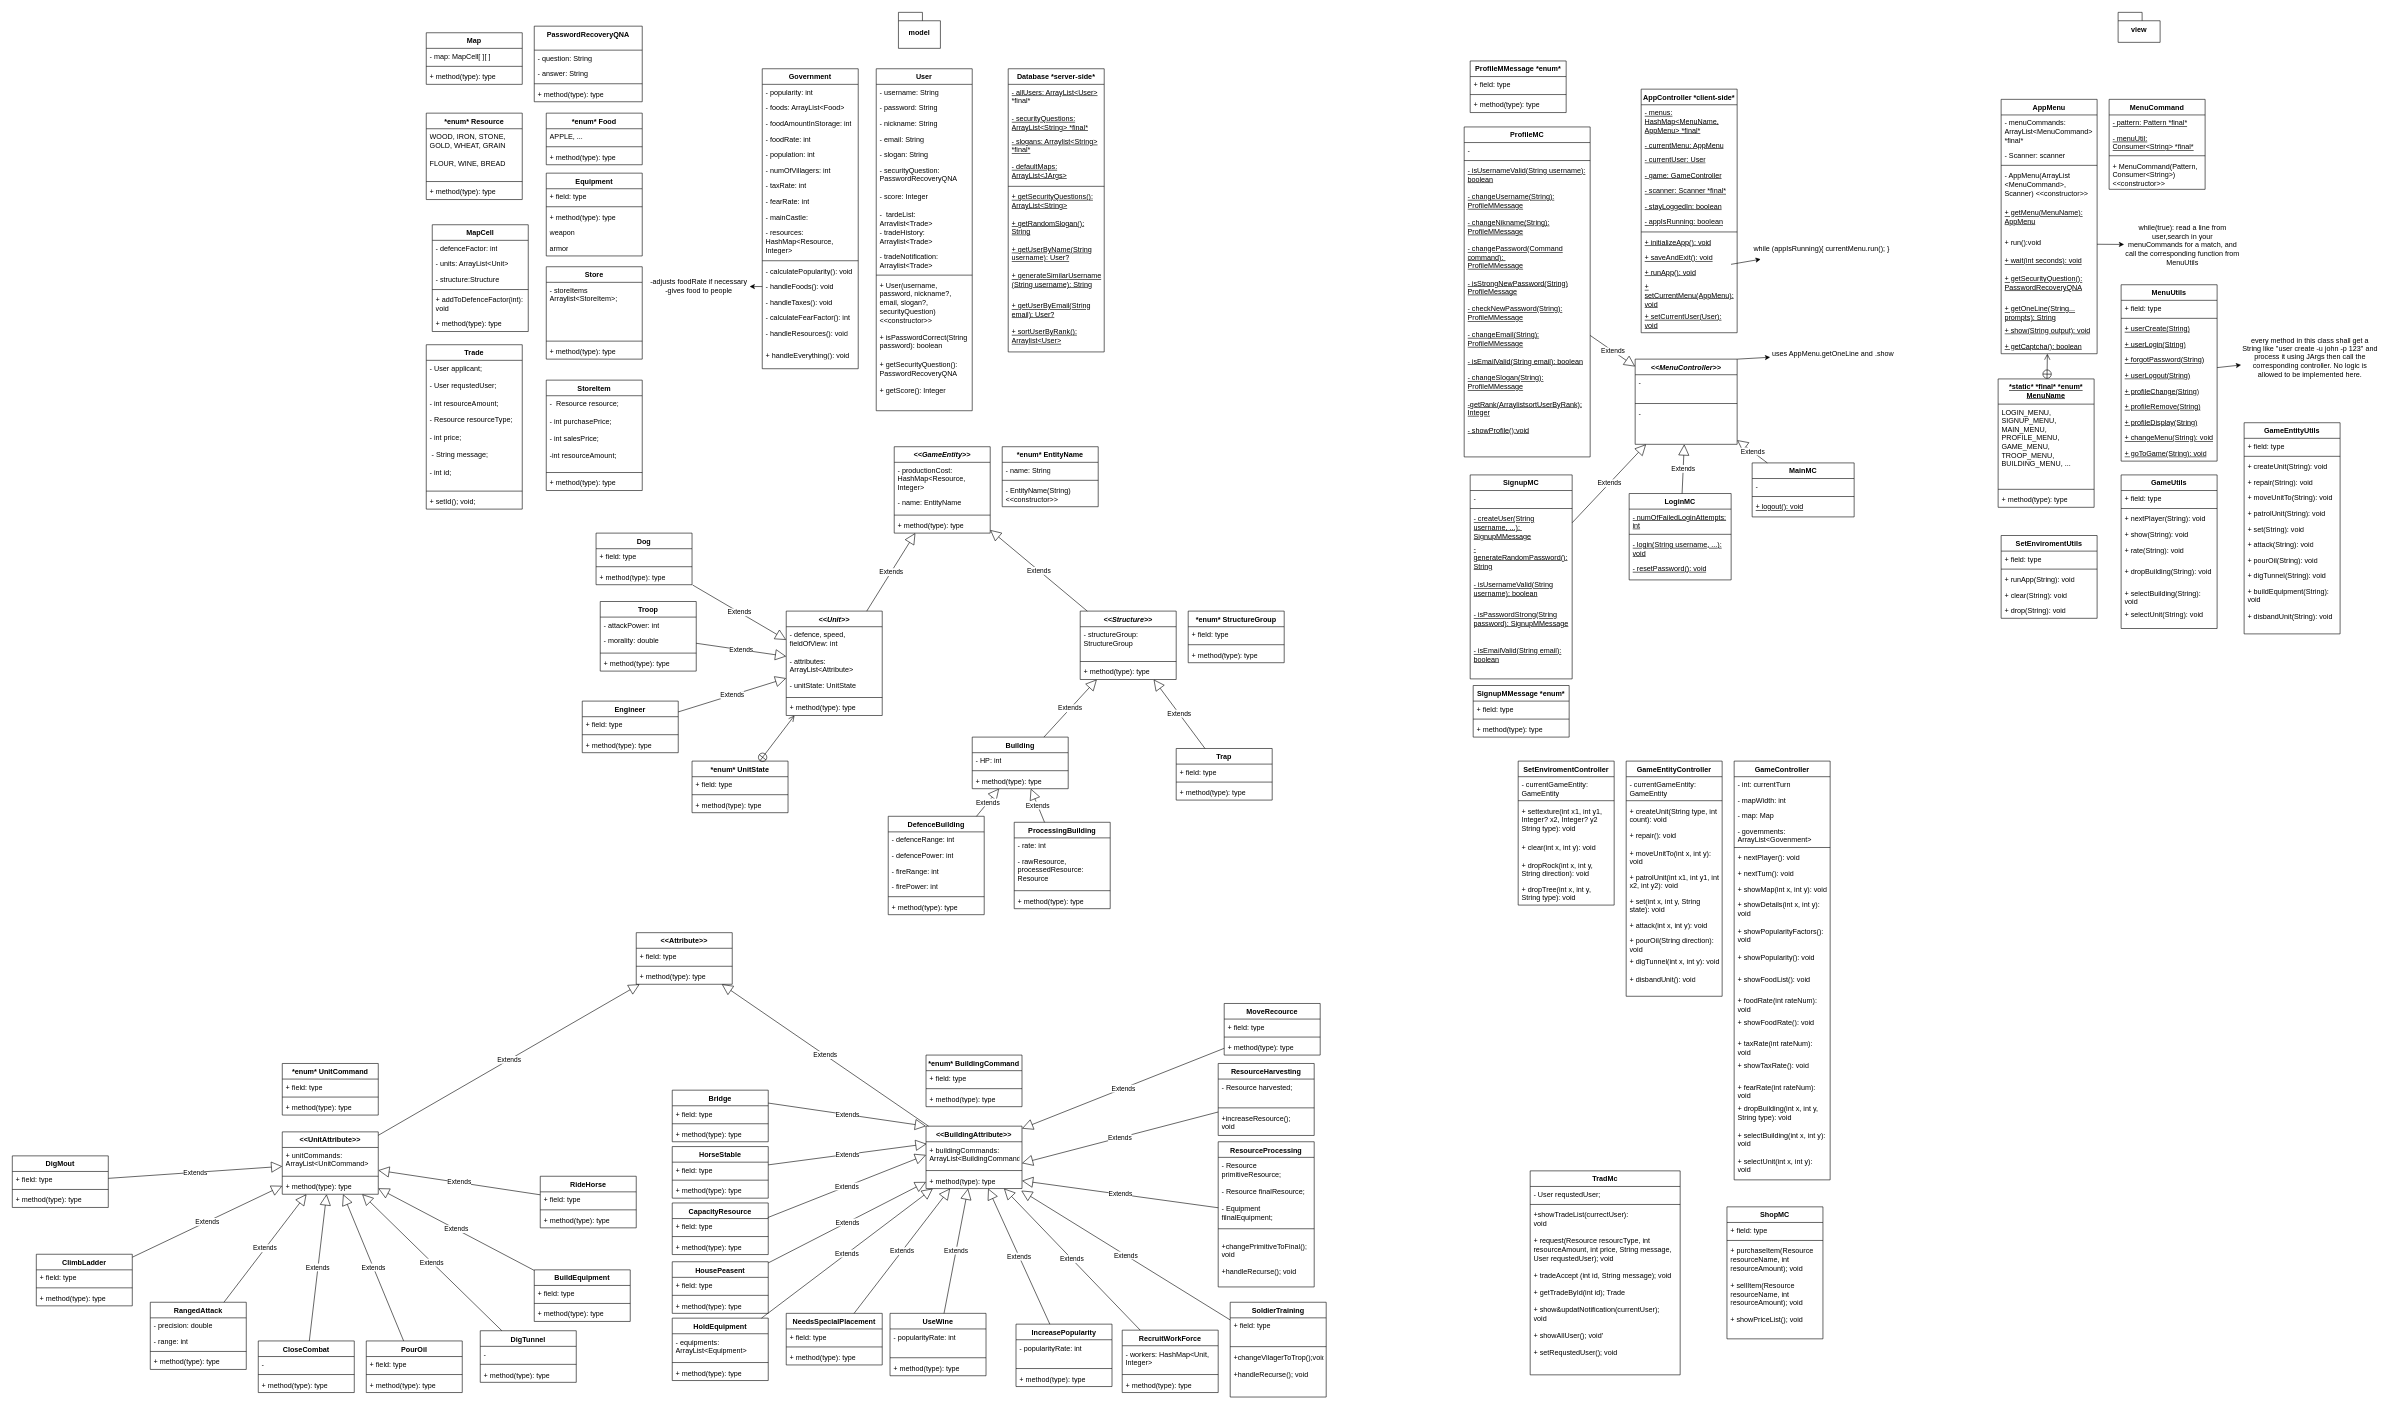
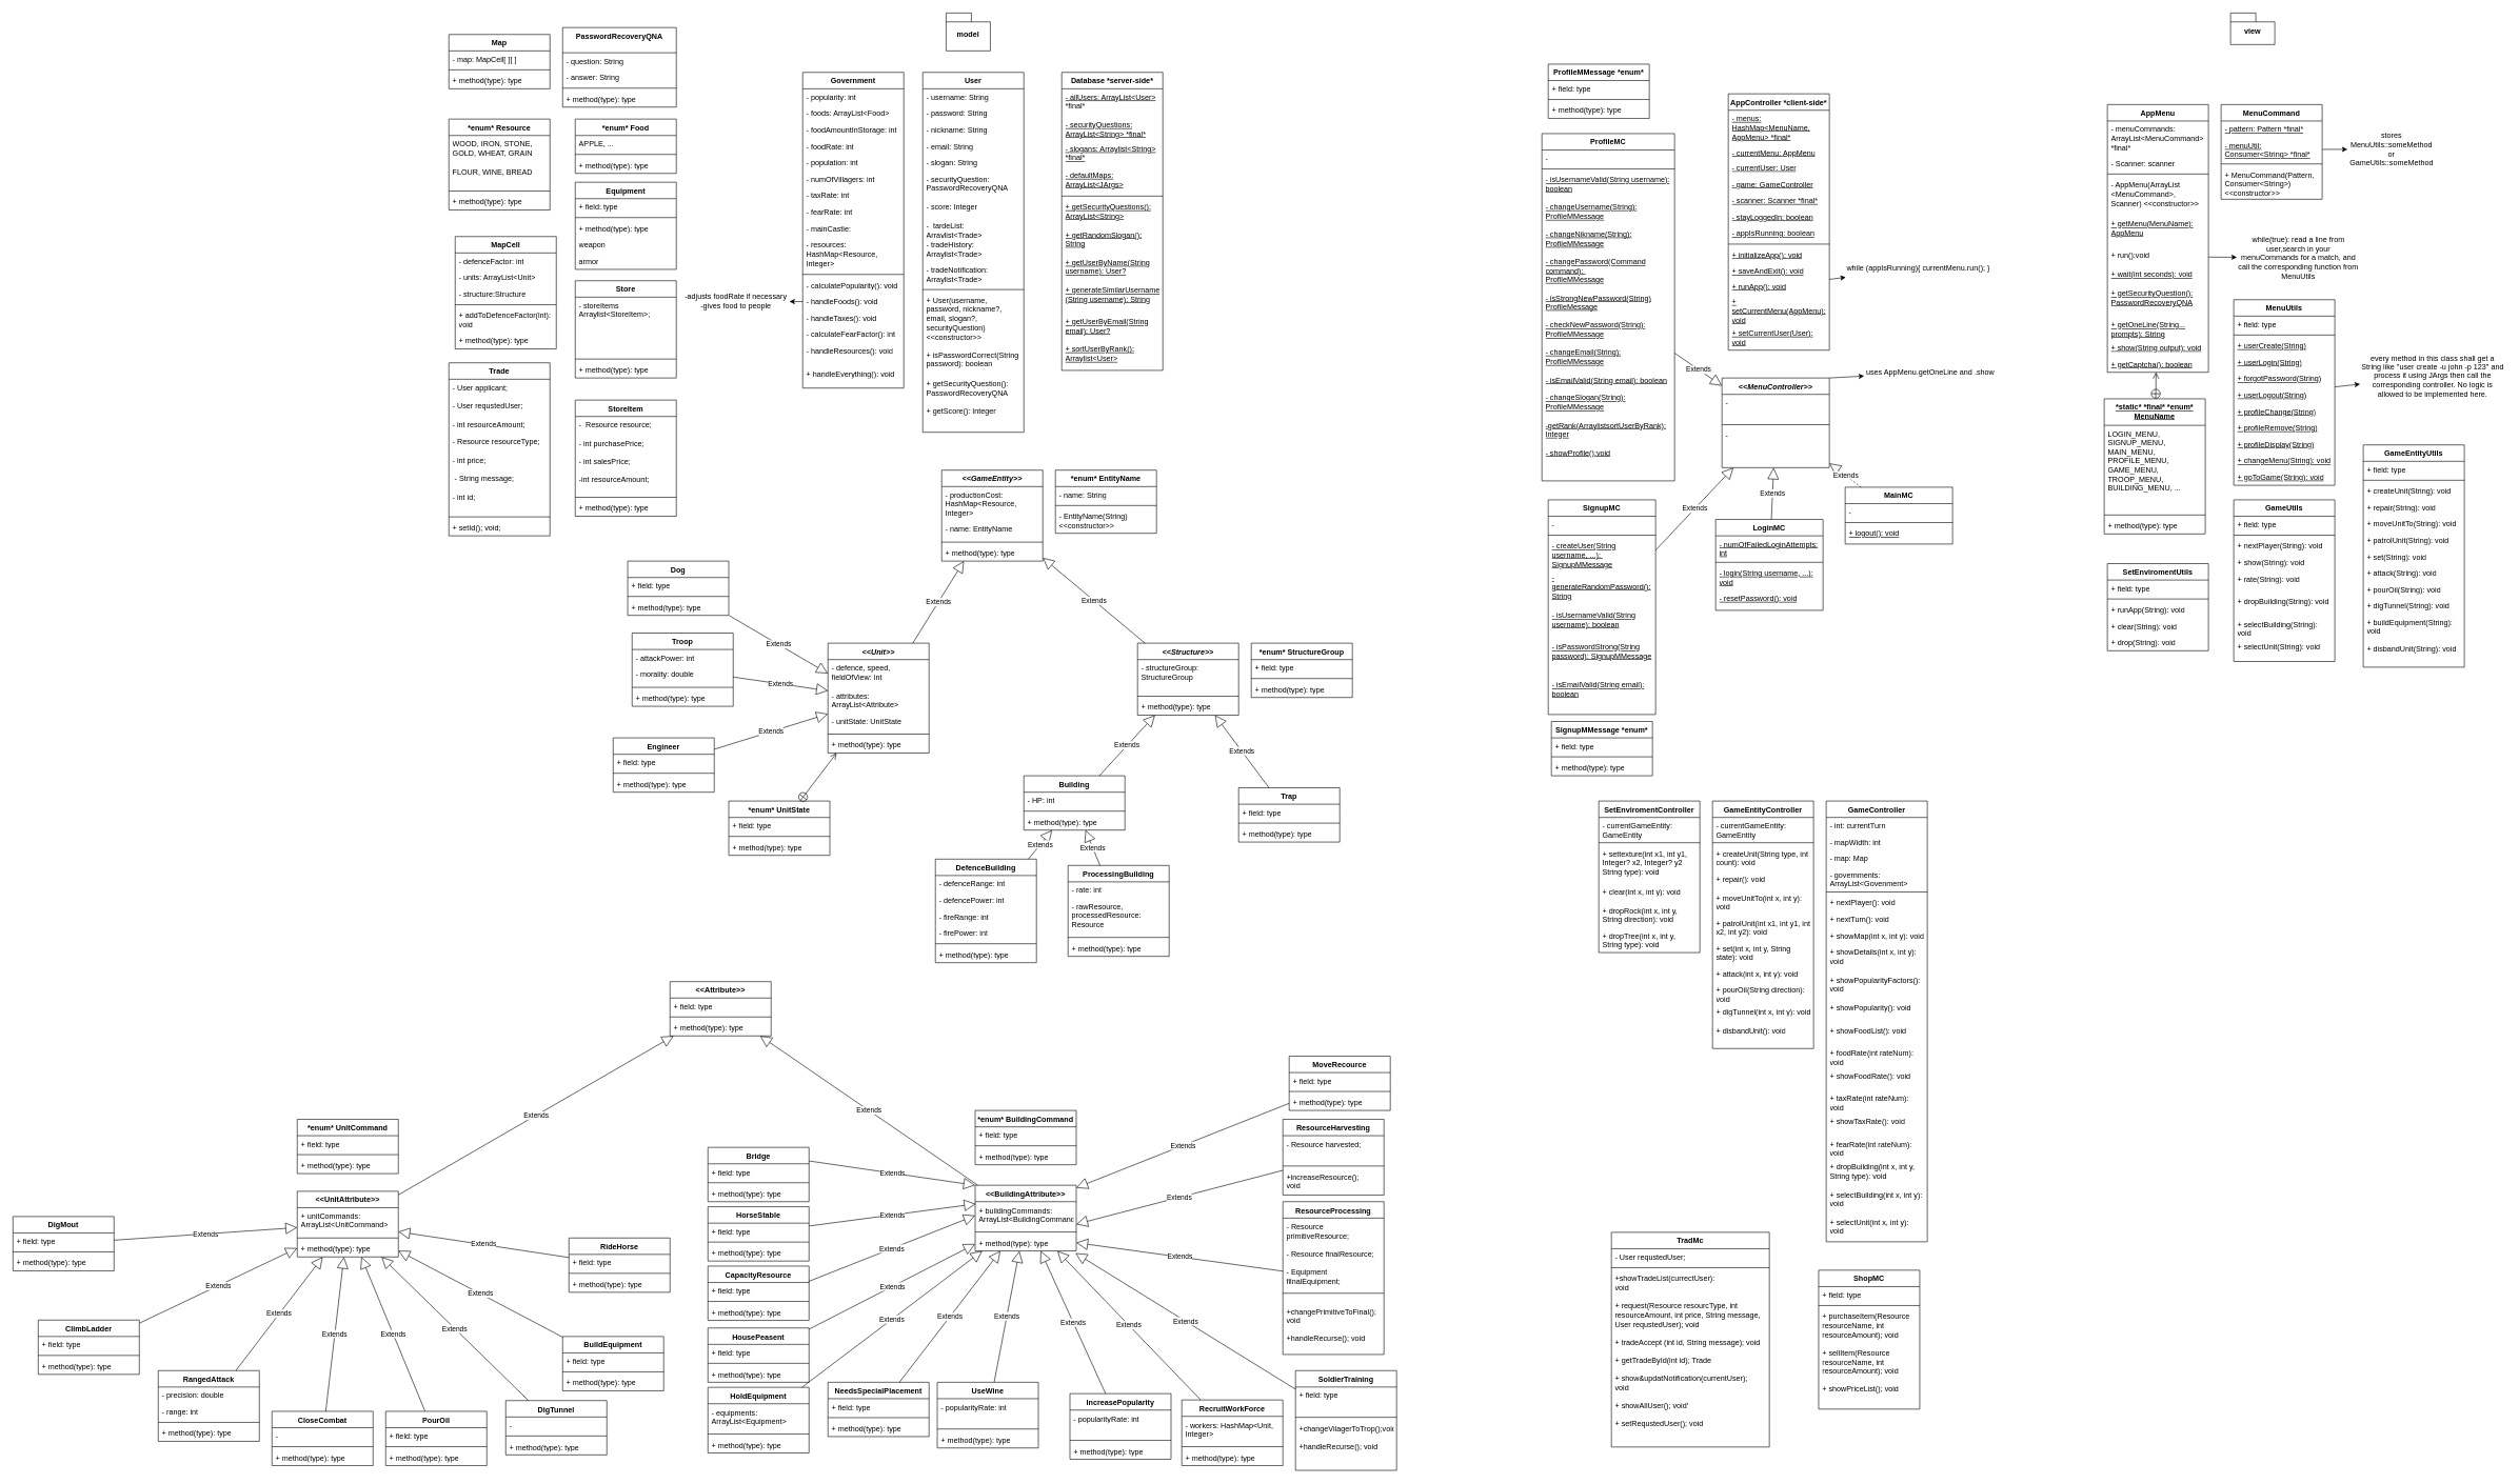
+ <mxCell id="387" value="" style="endArrow=classic;html=1;rounded=0;" edge="1" parent="1" source="369" target="386"><mxGeometry width="50" height="50" relative="1" as="geometry"><mxPoint x="3335" y="336" as="sourcePoint" /><mxPoint x="3385" y="286" as="targetPoint" /></mxGeometry></mxCell>
+ <mxCell id="386" value="&lt;div&gt;stores MenuUtils::someMethod&lt;/div&gt;&lt;div&gt;or GameUtils::someMethod&lt;br&gt;&lt;/div&gt;" style="text;html=1;strokeColor=none;fillColor=none;align=center;verticalAlign=middle;whiteSpace=wrap;rounded=0;" vertex="1" parent="1"><mxGeometry x="3715" y="201" width="140" height="70" as="geometry" /></mxCell>
- <mxCell id="68" value="&lt;div&gt;while (appIsRunning){ currentMenu.run(); }&lt;br&gt;&lt;/div&gt;" style="text;html=1;strokeColor=none;fillColor=none;align=center;verticalAlign=middle;whiteSpace=wrap;rounded=0;" parent="1" vertex="1"><mxGeometry x="2921" y="396.5" width="230" height="35" as="geometry" /></mxCell>
+ <mxCell id="68" value="&lt;div&gt;while (appIsRunning){ currentMenu.run(); }&lt;br&gt;&lt;/div&gt;" style="text;html=1;strokeColor=none;fillColor=none;align=center;verticalAlign=middle;whiteSpace=wrap;rounded=0;" parent="1" vertex="1"><mxGeometry x="2921" y="406.5" width="230" height="35" as="geometry" /></mxCell>
- <mxCell id="80" value="Extends" style="endArrow=block;endSize=16;endFill=0;html=1;rounded=0;" parent="1" source="76" target="62" edge="1"><mxGeometry width="160" relative="1" as="geometry"><mxPoint x="2920" y="751" as="sourcePoint" /><mxPoint x="3080" y="751" as="targetPoint" /></mxGeometry></mxCell>
+ <mxCell id="80" value="Extends" style="endArrow=block;endSize=16;endFill=0;html=1;rounded=0;dashed=1;" parent="1" source="76" target="62" edge="1"><mxGeometry width="160" relative="1" as="geometry"><mxPoint x="2920" y="751" as="sourcePoint" /><mxPoint x="3080" y="751" as="targetPoint" /></mxGeometry></mxCell>
